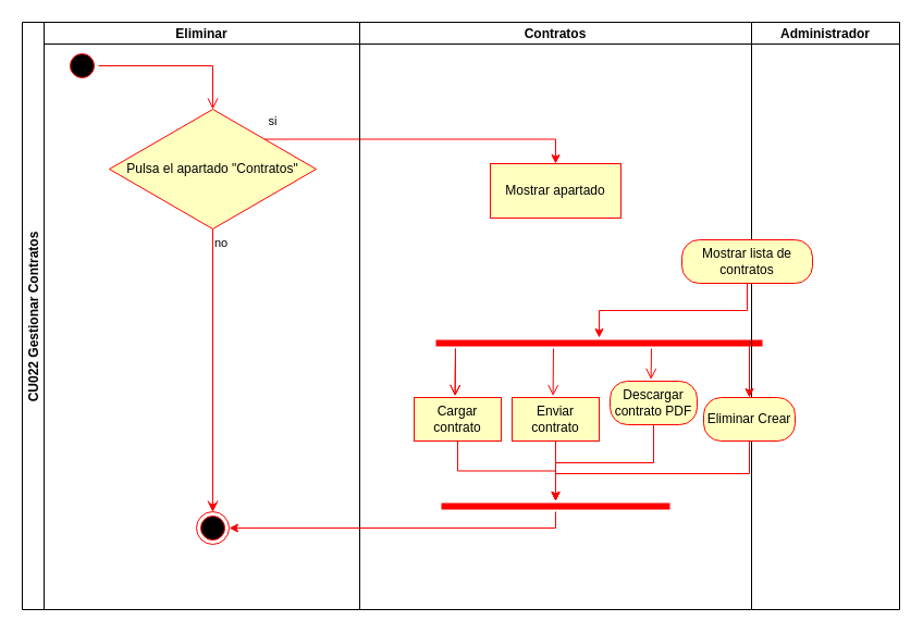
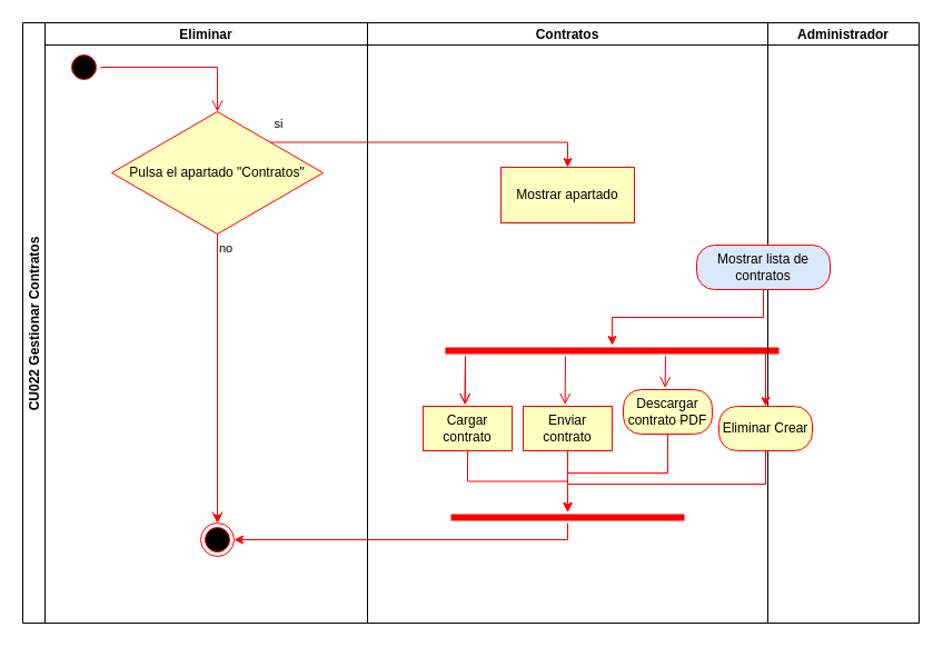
- <mxCell id="30" value="Mostrar lista de contratos" style="rounded=1;whiteSpace=wrap;html=1;arcSize=40;fontColor=#000000;fillColor=#ffffc0;strokeColor=light-dark(#ff0000, #ededed);" vertex="1" parent="28"><mxGeometry x="-64" y="200" width="120" height="40" as="geometry" /></mxCell>
+ <mxCell id="30" value="Mostrar lista de contratos" style="rounded=1;whiteSpace=wrap;html=1;arcSize=40;fontColor=#000000;fillColor=#dae8fc;strokeColor=light-dark(#ff0000, #ededed);" vertex="1" parent="28"><mxGeometry x="-64" y="200" width="120" height="40" as="geometry" /></mxCell>
